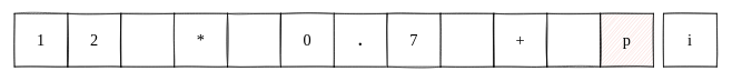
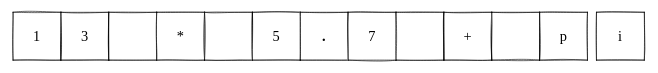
- <mxCell id="3" value="2" style="whiteSpace=wrap;html=1;aspect=fixed;sketch=1;fontFamily=Architects Daughter;fontSource=https%3A%2F%2Ffonts.googleapis.com%2Fcss%3Ffamily%3DArchitects%2BDaughter;fontSize=24;" parent="1" vertex="1"><mxGeometry x="100" y="20" width="80" height="80" as="geometry" /></mxCell>
+ <mxCell id="3" value="3" style="whiteSpace=wrap;html=1;aspect=fixed;sketch=1;fontFamily=Architects Daughter;fontSource=https%3A%2F%2Ffonts.googleapis.com%2Fcss%3Ffamily%3DArchitects%2BDaughter;fontSize=24;" parent="1" vertex="1"><mxGeometry x="100" y="20" width="80" height="80" as="geometry" /></mxCell>
- <mxCell id="7" value="0" style="whiteSpace=wrap;html=1;aspect=fixed;sketch=1;fontFamily=Architects Daughter;fontSource=https%3A%2F%2Ffonts.googleapis.com%2Fcss%3Ffamily%3DArchitects%2BDaughter;fontSize=24;" parent="1" vertex="1"><mxGeometry x="420" y="20" width="80" height="80" as="geometry" /></mxCell>
+ <mxCell id="7" value="5" style="whiteSpace=wrap;html=1;aspect=fixed;sketch=1;fontFamily=Architects Daughter;fontSource=https%3A%2F%2Ffonts.googleapis.com%2Fcss%3Ffamily%3DArchitects%2BDaughter;fontSize=24;" parent="1" vertex="1"><mxGeometry x="420" y="20" width="80" height="80" as="geometry" /></mxCell>
- <mxCell id="13" value="p" style="whiteSpace=wrap;html=1;aspect=fixed;sketch=1;fontFamily=Architects Daughter;fontSource=https%3A%2F%2Ffonts.googleapis.com%2Fcss%3Ffamily%3DArchitects%2BDaughter;fontSize=24;fillColor=#f8cecc;" parent="1" vertex="1"><mxGeometry x="900" y="20" width="80" height="80" as="geometry" /></mxCell>
+ <mxCell id="13" value="p" style="whiteSpace=wrap;html=1;aspect=fixed;sketch=1;fontFamily=Architects Daughter;fontSource=https%3A%2F%2Ffonts.googleapis.com%2Fcss%3Ffamily%3DArchitects%2BDaughter;fontSize=24;" parent="1" vertex="1"><mxGeometry x="900" y="20" width="80" height="80" as="geometry" /></mxCell>
